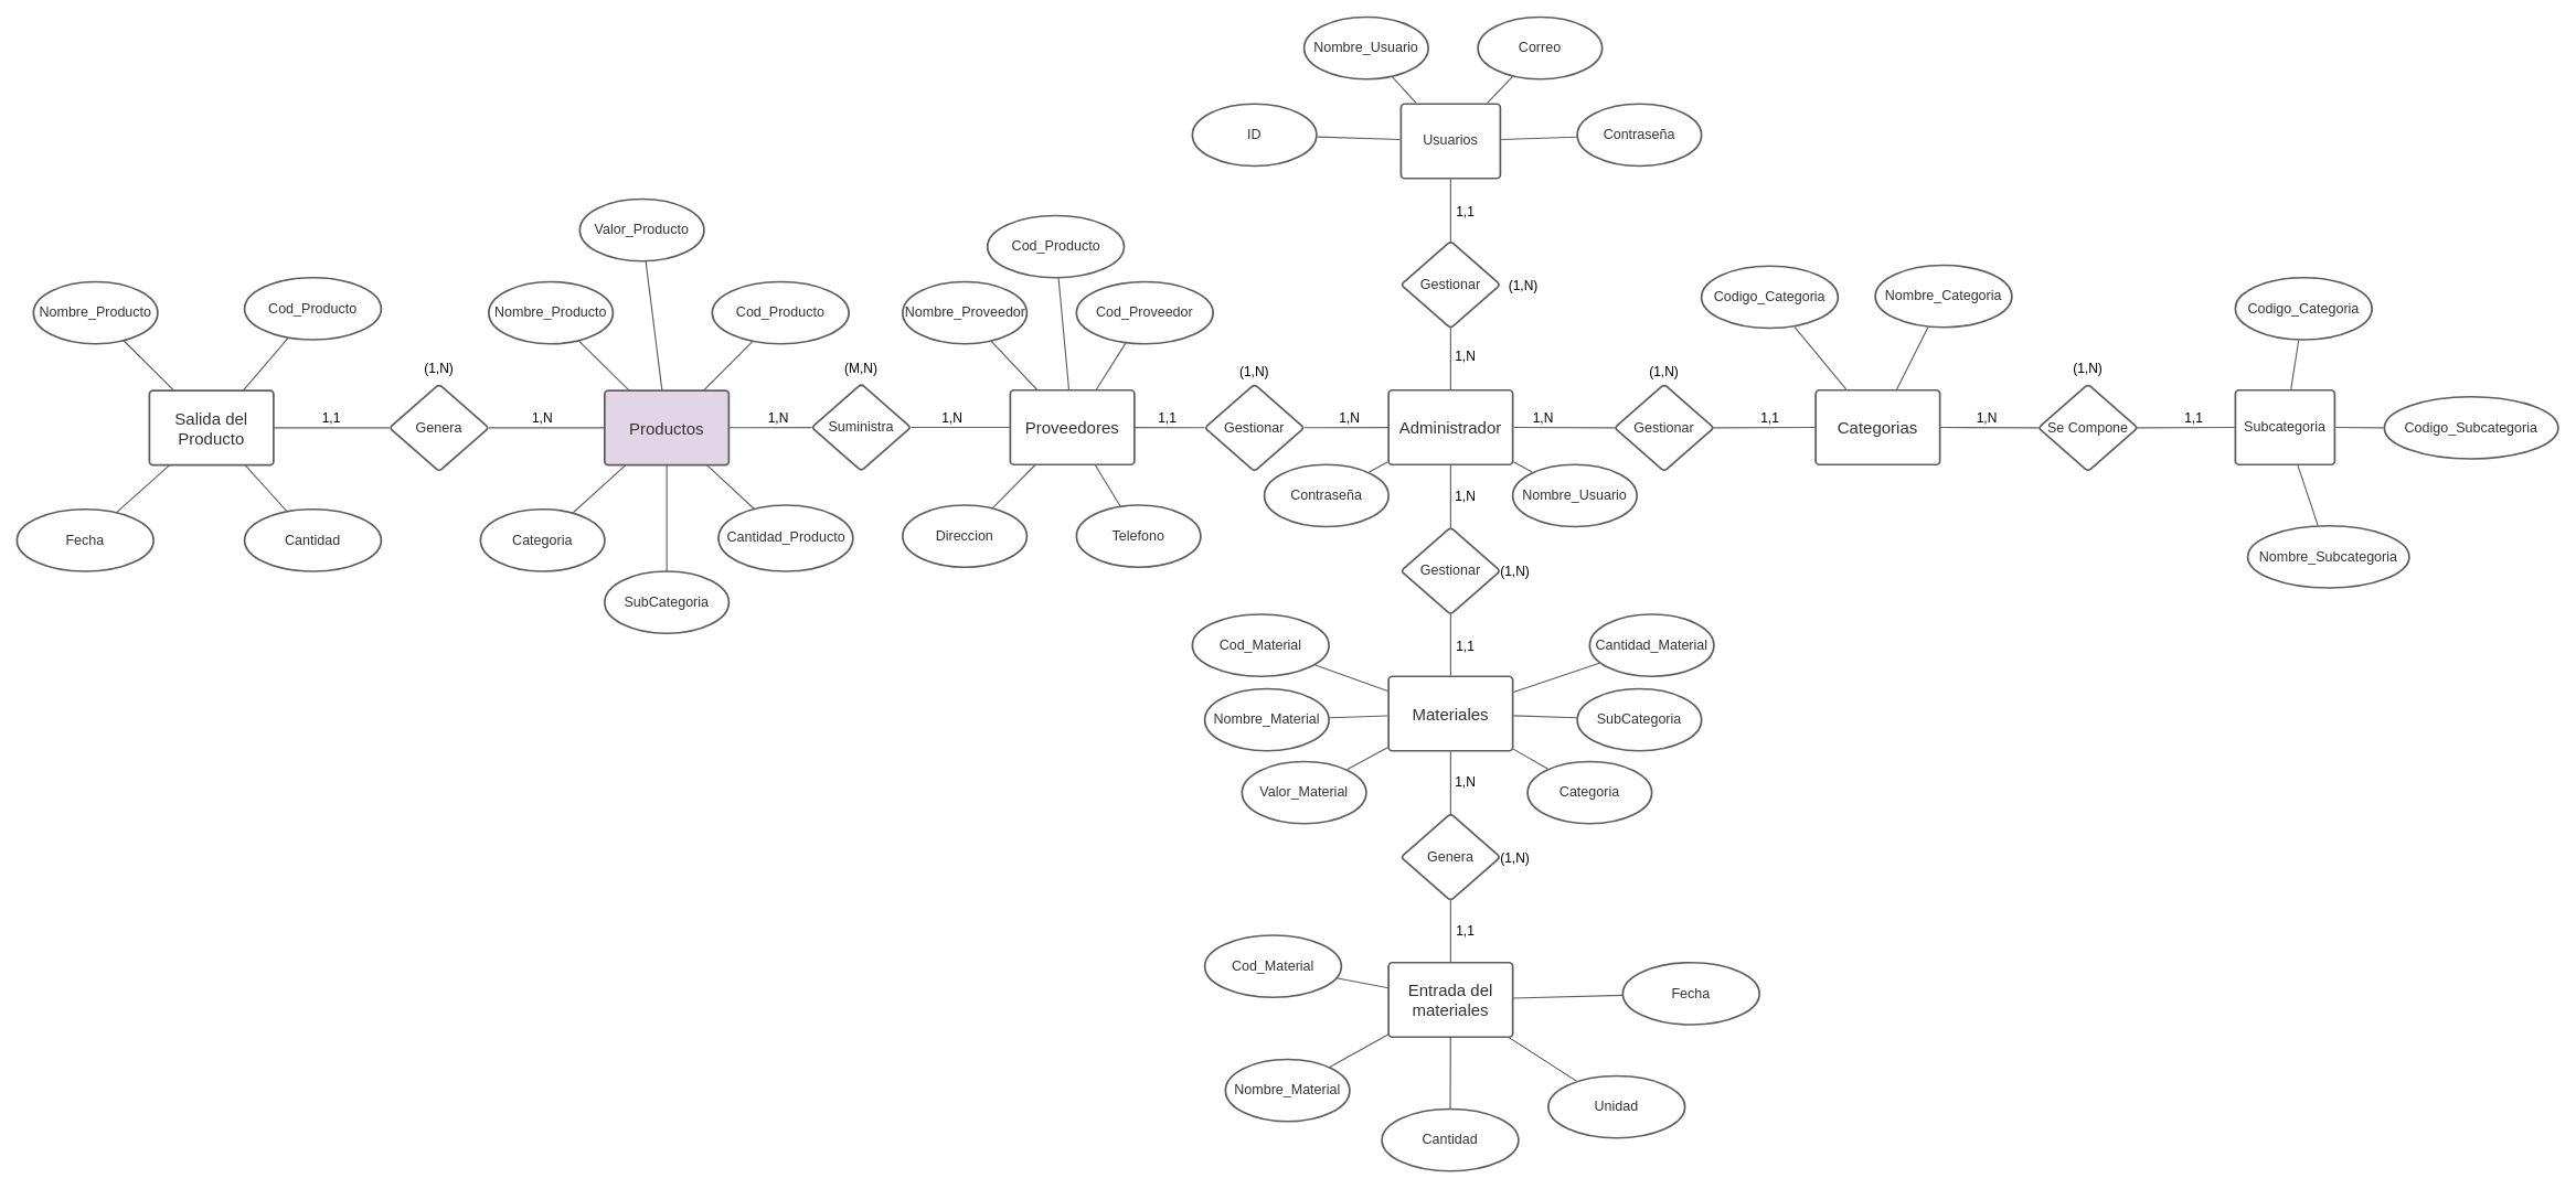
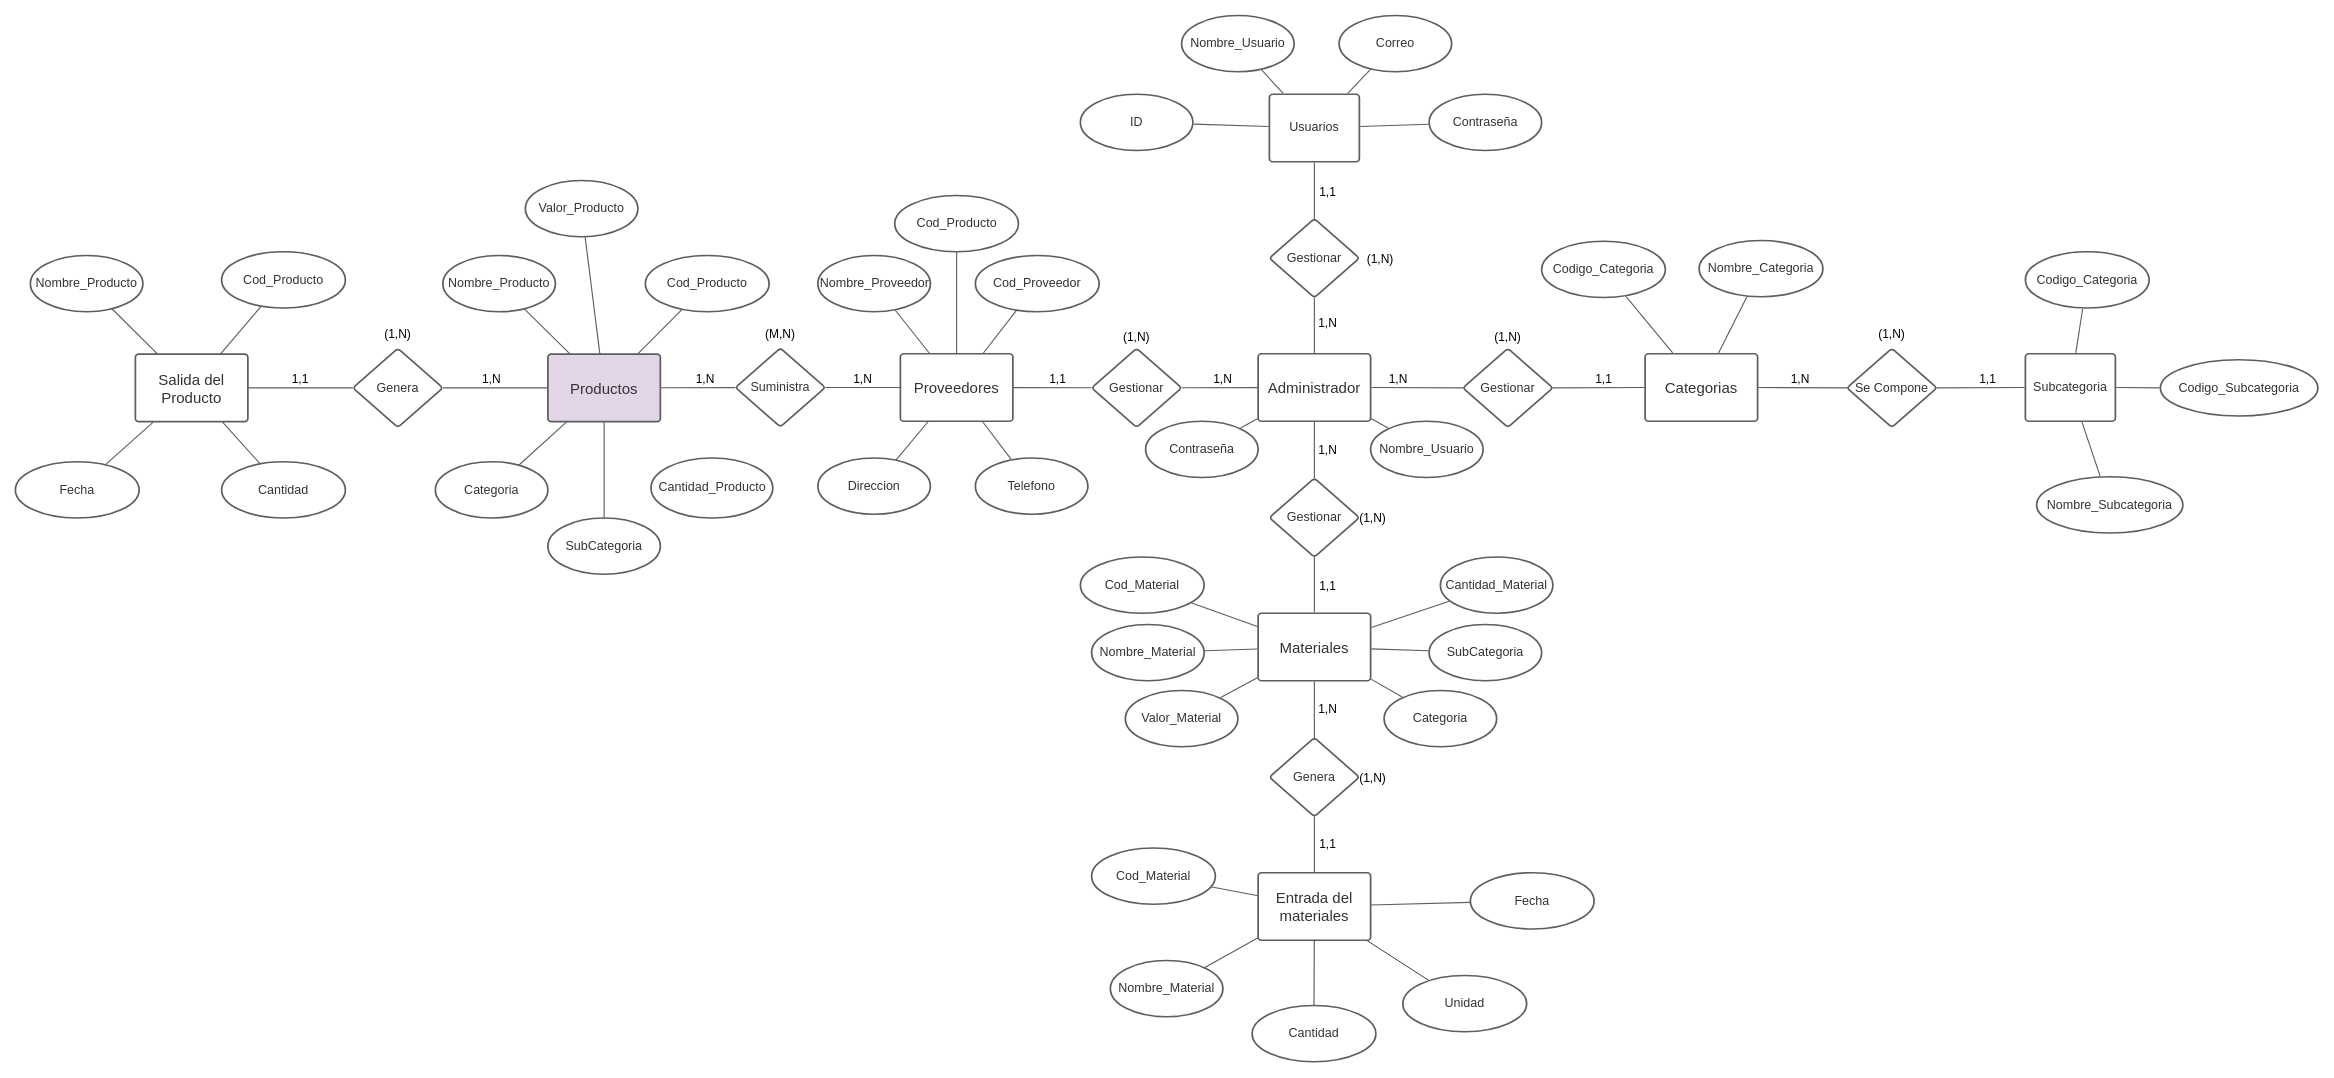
- <mxCell id="67" value="Proveedores" style="html=1;overflow=block;blockSpacing=1;whiteSpace=wrap;fontSize=20;fontColor=#333333;align=center;spacing=3.8;strokeColor=#5e5e5e;strokeOpacity=100;rounded=1;absoluteArcSize=1;arcSize=9;strokeWidth=2.3;lucidId=P7g_dAABQPYP;" vertex="1" parent="1"><mxGeometry x="1220" y="471" width="150" height="90" as="geometry" /></mxCell>
+ <mxCell id="67" value="Proveedores" style="html=1;overflow=block;blockSpacing=1;whiteSpace=wrap;fontSize=20;fontColor=#333333;align=center;spacing=3.8;strokeColor=#5e5e5e;strokeOpacity=100;rounded=1;absoluteArcSize=1;arcSize=9;strokeWidth=2.3;lucidId=P7g_dAABQPYP;" vertex="1" parent="1"><mxGeometry x="1200" y="471" width="150" height="90" as="geometry" /></mxCell>
- <mxCell id="89" value="" style="html=1;jettySize=18;whiteSpace=wrap;fontSize=13;strokeColor=#5E5E5E;strokeWidth=1.5;rounded=0;startArrow=none;endArrow=none;lucidId=1Pg_BXlzdsKK;" edge="1" parent="1" source="81" target="86"><mxGeometry width="100" height="100" relative="1" as="geometry"><Array as="points" /><mxPoint x="890" y="526" as="sourcePoint" /><mxPoint x="990" y="526" as="targetPoint" /></mxGeometry></mxCell>
